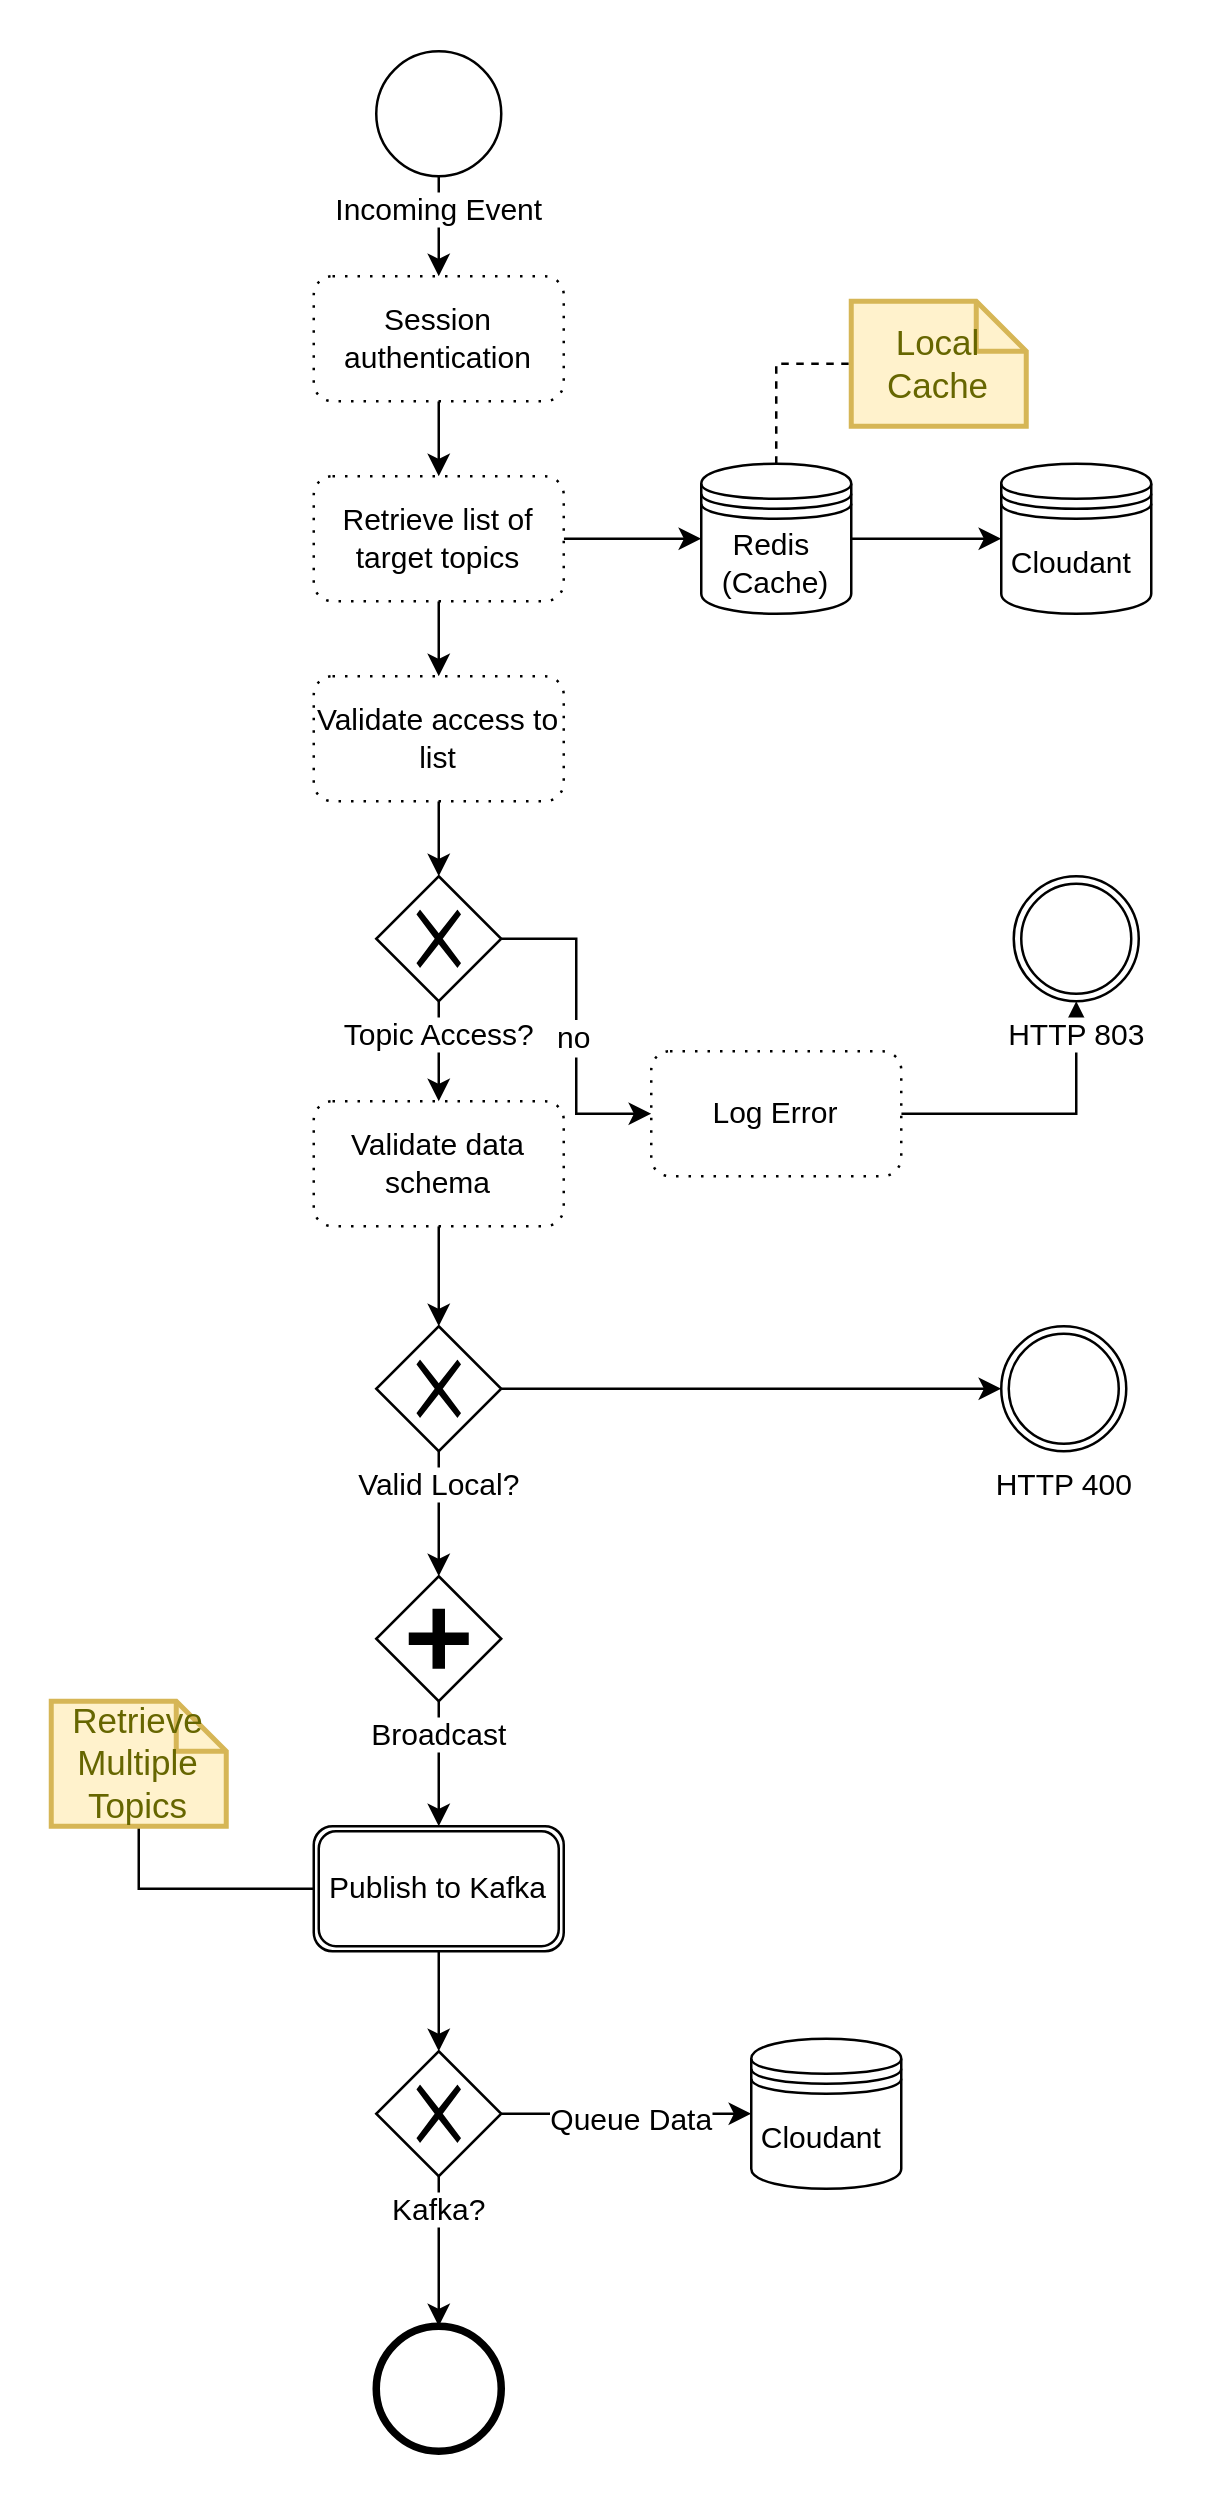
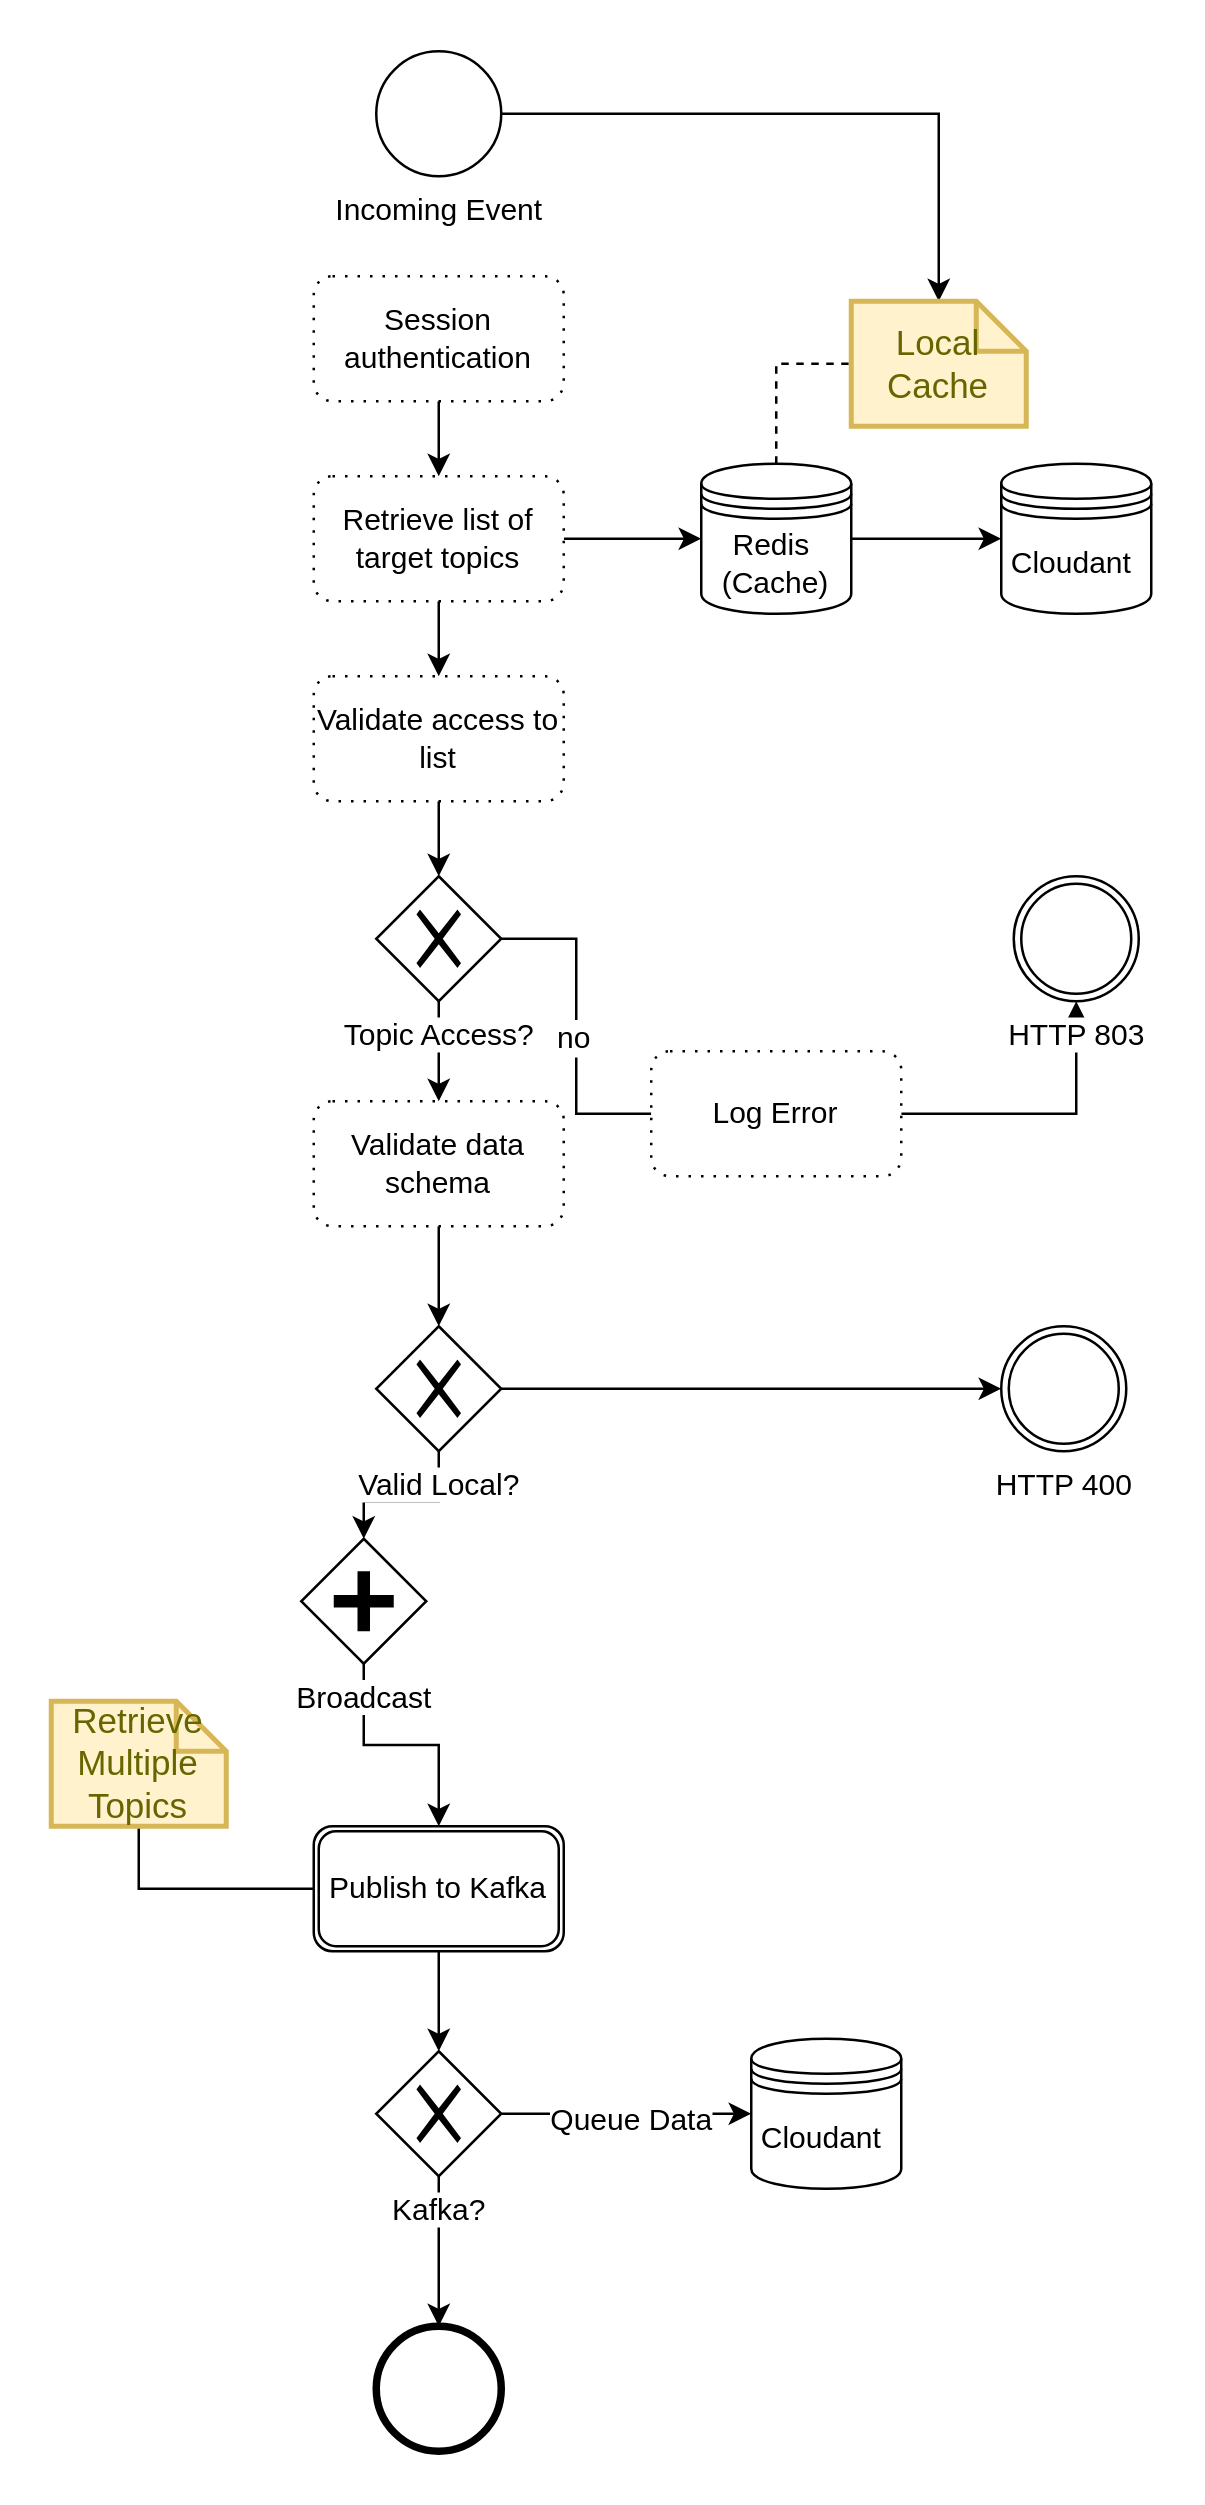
- <mxCell id="2" style="edgeStyle=orthogonalEdgeStyle;rounded=0;orthogonalLoop=1;jettySize=auto;html=1;entryX=0.5;entryY=0;entryDx=0;entryDy=0;" edge="1" parent="1" source="3" target="5"><mxGeometry relative="1" as="geometry" /></mxCell>
+ <mxCell id="2" style="edgeStyle=orthogonalEdgeStyle;rounded=0;orthogonalLoop=1;jettySize=auto;html=1;" edge="1" parent="1" source="3" target="17"><mxGeometry relative="1" as="geometry" /></mxCell>
- <mxCell id="19" style="edgeStyle=orthogonalEdgeStyle;rounded=0;orthogonalLoop=1;jettySize=auto;html=1;exitX=1;exitY=0.5;exitDx=0;exitDy=0;entryX=0;entryY=0.5;entryDx=0;entryDy=0;endArrow=classic;endFill=1;strokeColor=#000000;" edge="1" parent="1" source="21" target="23"><mxGeometry relative="1" as="geometry" /></mxCell>
+ <mxCell id="19" style="edgeStyle=orthogonalEdgeStyle;rounded=0;orthogonalLoop=1;jettySize=auto;html=1;exitX=1;exitY=0.5;exitDx=0;exitDy=0;entryX=0;entryY=0.5;entryDx=0;entryDy=0;endArrow=none;endFill=1;strokeColor=#000000;" edge="1" parent="1" source="21" target="23"><mxGeometry relative="1" as="geometry" /></mxCell>
- <mxCell id="30" value="Broadcast" style="shape=mxgraph.bpmn.shape;html=1;verticalLabelPosition=bottom;labelBackgroundColor=#ffffff;verticalAlign=top;align=center;perimeter=rhombusPerimeter;background=gateway;outlineConnect=0;outline=none;symbol=parallelGw;" vertex="1" parent="1"><mxGeometry x="150" y="630" width="50" height="50" as="geometry" /></mxCell>
+ <mxCell id="30" value="Broadcast" style="shape=mxgraph.bpmn.shape;html=1;verticalLabelPosition=bottom;labelBackgroundColor=#ffffff;verticalAlign=top;align=center;perimeter=rhombusPerimeter;background=gateway;outlineConnect=0;outline=none;symbol=parallelGw;" vertex="1" parent="1"><mxGeometry x="120" y="615" width="50" height="50" as="geometry" /></mxCell>
